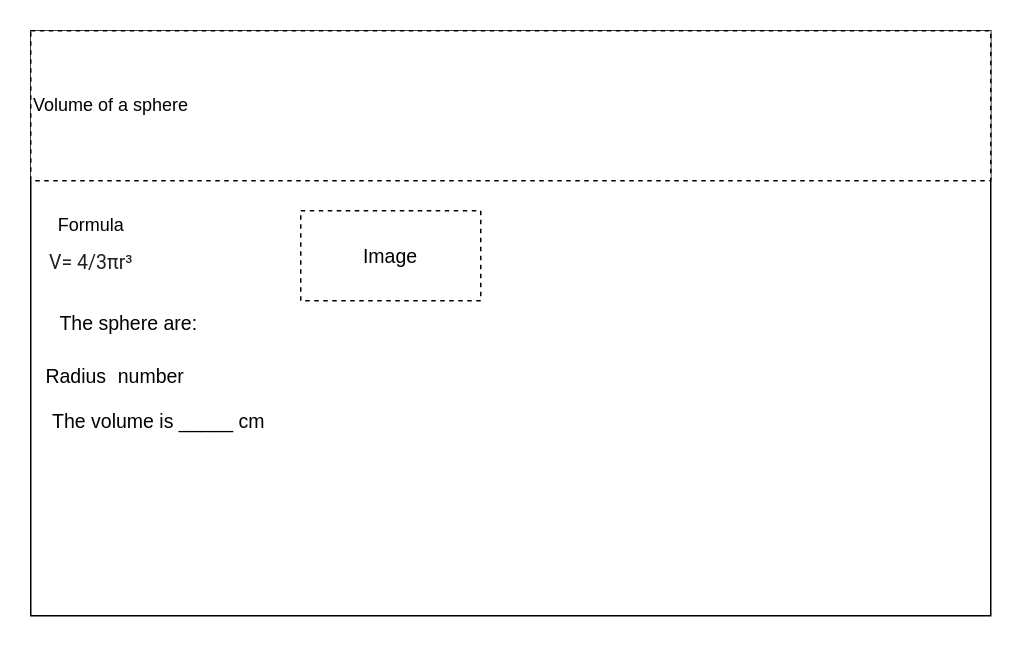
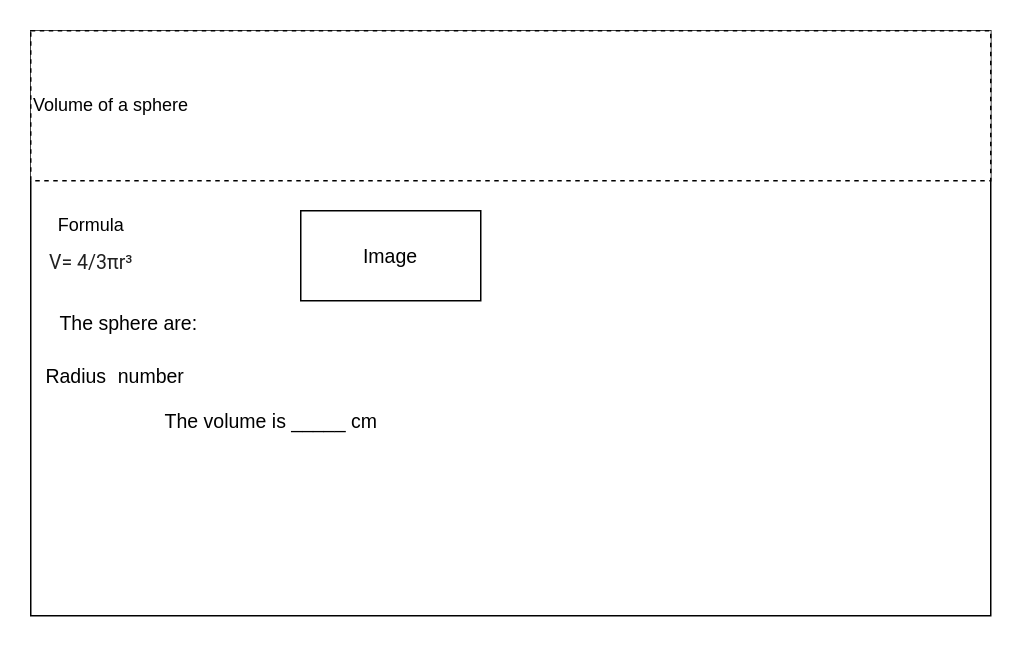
- <mxCell id="10" value="Image" style="rounded=0;whiteSpace=wrap;html=1;labelBackgroundColor=none;fontSize=13;dashed=1;" vertex="1" parent="1"><mxGeometry x="200" y="140" width="120" height="60" as="geometry" /></mxCell>
+ <mxCell id="10" value="Image" style="rounded=0;whiteSpace=wrap;html=1;labelBackgroundColor=none;fontSize=13;" vertex="1" parent="1"><mxGeometry x="200" y="140" width="120" height="60" as="geometry" /></mxCell>
- <mxCell id="9" value="The volume is _____ cm" style="text;html=1;align=center;verticalAlign=middle;resizable=0;points=[];autosize=1;strokeColor=none;fillColor=none;fontSize=13;" vertex="1" parent="1"><mxGeometry x="25" y="270" width="160" height="20" as="geometry" /></mxCell>
+ <mxCell id="9" value="The volume is _____ cm" style="text;html=1;align=center;verticalAlign=middle;resizable=0;points=[];autosize=1;strokeColor=none;fillColor=none;fontSize=13;" vertex="1" parent="1"><mxGeometry x="100" y="270" width="160" height="20" as="geometry" /></mxCell>
